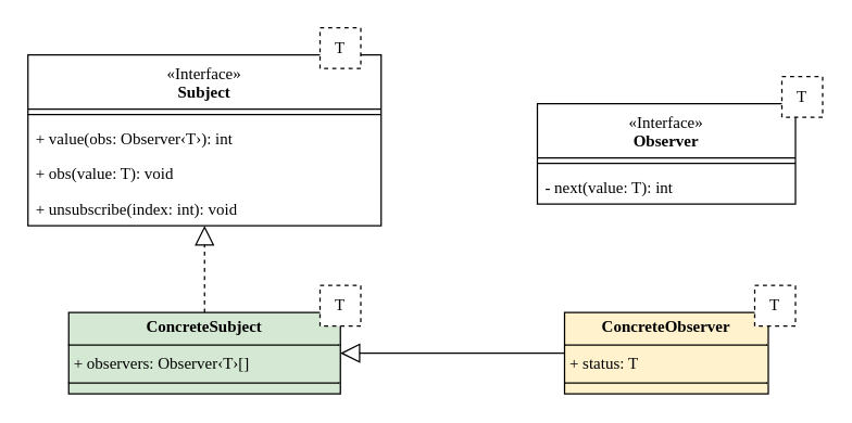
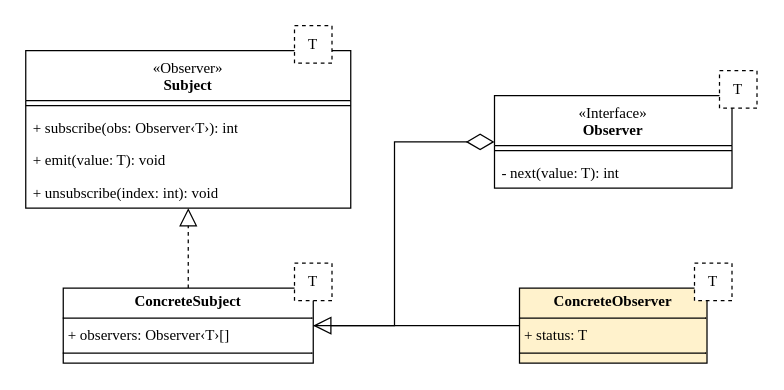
- <mxCell id="2" value="&lt;span style=&quot;font-weight: normal;&quot;&gt;«Interface»&lt;/span&gt;&lt;br&gt;Subject&lt;div&gt;&lt;/div&gt;" style="swimlane;fontStyle=1;align=center;verticalAlign=top;childLayout=stackLayout;horizontal=1;startSize=40;horizontalStack=0;resizeParent=1;resizeParentMax=0;resizeLast=0;collapsible=1;marginBottom=0;whiteSpace=wrap;html=1;fontFamily=Fira Mono;" vertex="1" parent="1"><mxGeometry x="20" y="40" width="260" height="126" as="geometry"><mxRectangle x="350" y="250" width="100" height="40" as="alternateBounds" /></mxGeometry></mxCell>
+ <mxCell id="2" value="&lt;span style=&quot;font-weight: normal;&quot;&gt;«Observer»&lt;/span&gt;&lt;br&gt;Subject&lt;div&gt;&lt;/div&gt;" style="swimlane;fontStyle=1;align=center;verticalAlign=top;childLayout=stackLayout;horizontal=1;startSize=40;horizontalStack=0;resizeParent=1;resizeParentMax=0;resizeLast=0;collapsible=1;marginBottom=0;whiteSpace=wrap;html=1;fontFamily=Fira Mono;" vertex="1" parent="1"><mxGeometry x="20" y="40" width="260" height="126" as="geometry"><mxRectangle x="350" y="250" width="100" height="40" as="alternateBounds" /></mxGeometry></mxCell>
- <mxCell id="4" value="+ value(obs: Observer‹T›): int" style="text;align=left;verticalAlign=top;spacingLeft=4;spacingRight=4;overflow=hidden;rotatable=0;points=[[0,0.5],[1,0.5]];portConstraint=eastwest;whiteSpace=wrap;html=1;fontFamily=Fira Mono;" vertex="1" parent="2"><mxGeometry y="48" width="260" height="26" as="geometry" /></mxCell>
+ <mxCell id="4" value="+ subscribe(obs: Observer‹T›): int" style="text;align=left;verticalAlign=top;spacingLeft=4;spacingRight=4;overflow=hidden;rotatable=0;points=[[0,0.5],[1,0.5]];portConstraint=eastwest;whiteSpace=wrap;html=1;fontFamily=Fira Mono;" vertex="1" parent="2"><mxGeometry y="48" width="260" height="26" as="geometry" /></mxCell>
- <mxCell id="5" value="+ obs(value: T): void" style="text;align=left;verticalAlign=top;spacingLeft=4;spacingRight=4;overflow=hidden;rotatable=0;points=[[0,0.5],[1,0.5]];portConstraint=eastwest;whiteSpace=wrap;html=1;fontFamily=Fira Mono;" vertex="1" parent="2"><mxGeometry y="74" width="260" height="26" as="geometry" /></mxCell>
+ <mxCell id="5" value="+ emit(value: T): void" style="text;align=left;verticalAlign=top;spacingLeft=4;spacingRight=4;overflow=hidden;rotatable=0;points=[[0,0.5],[1,0.5]];portConstraint=eastwest;whiteSpace=wrap;html=1;fontFamily=Fira Mono;" vertex="1" parent="2"><mxGeometry y="74" width="260" height="26" as="geometry" /></mxCell>
+ <mxCell id="8" style="edgeStyle=orthogonalEdgeStyle;rounded=0;orthogonalLoop=1;jettySize=auto;html=1;endArrow=diamondThin;endFill=0;startSize=6;endSize=20;fontFamily=Fira Mono;" edge="1" parent="1" source="9" target="10"><mxGeometry relative="1" as="geometry"><Array as="points"><mxPoint x="315" y="260" /><mxPoint x="315" y="113" /></Array></mxGeometry></mxCell>
- <mxCell id="9" value="&lt;p style=&quot;margin:0px;margin-top:4px;text-align:center;&quot;&gt;&lt;b&gt;ConcreteSubject&lt;/b&gt;&lt;/p&gt;&lt;hr style=&quot;border-style:solid;&quot; size=&quot;1&quot;&gt;&lt;p style=&quot;margin:0px;margin-left:4px;&quot;&gt;+ observers: Observer‹T›[]&lt;/p&gt;&lt;hr style=&quot;border-style:solid;&quot; size=&quot;1&quot;&gt;&lt;p style=&quot;margin:0px;margin-left:4px;&quot;&gt;&lt;br&gt;&lt;/p&gt;" style="verticalAlign=top;align=left;overflow=fill;html=1;whiteSpace=wrap;fontFamily=Fira Mono;fillColor=#d5e8d4;" vertex="1" parent="1"><mxGeometry x="50" y="230" width="200" height="60" as="geometry" /></mxCell>
+ <mxCell id="9" value="&lt;p style=&quot;margin:0px;margin-top:4px;text-align:center;&quot;&gt;&lt;b&gt;ConcreteSubject&lt;/b&gt;&lt;/p&gt;&lt;hr style=&quot;border-style:solid;&quot; size=&quot;1&quot;&gt;&lt;p style=&quot;margin:0px;margin-left:4px;&quot;&gt;+ observers: Observer‹T›[]&lt;/p&gt;&lt;hr style=&quot;border-style:solid;&quot; size=&quot;1&quot;&gt;&lt;p style=&quot;margin:0px;margin-left:4px;&quot;&gt;&lt;br&gt;&lt;/p&gt;" style="verticalAlign=top;align=left;overflow=fill;html=1;whiteSpace=wrap;fontFamily=Fira Mono;" vertex="1" parent="1"><mxGeometry x="50" y="230" width="200" height="60" as="geometry" /></mxCell>
